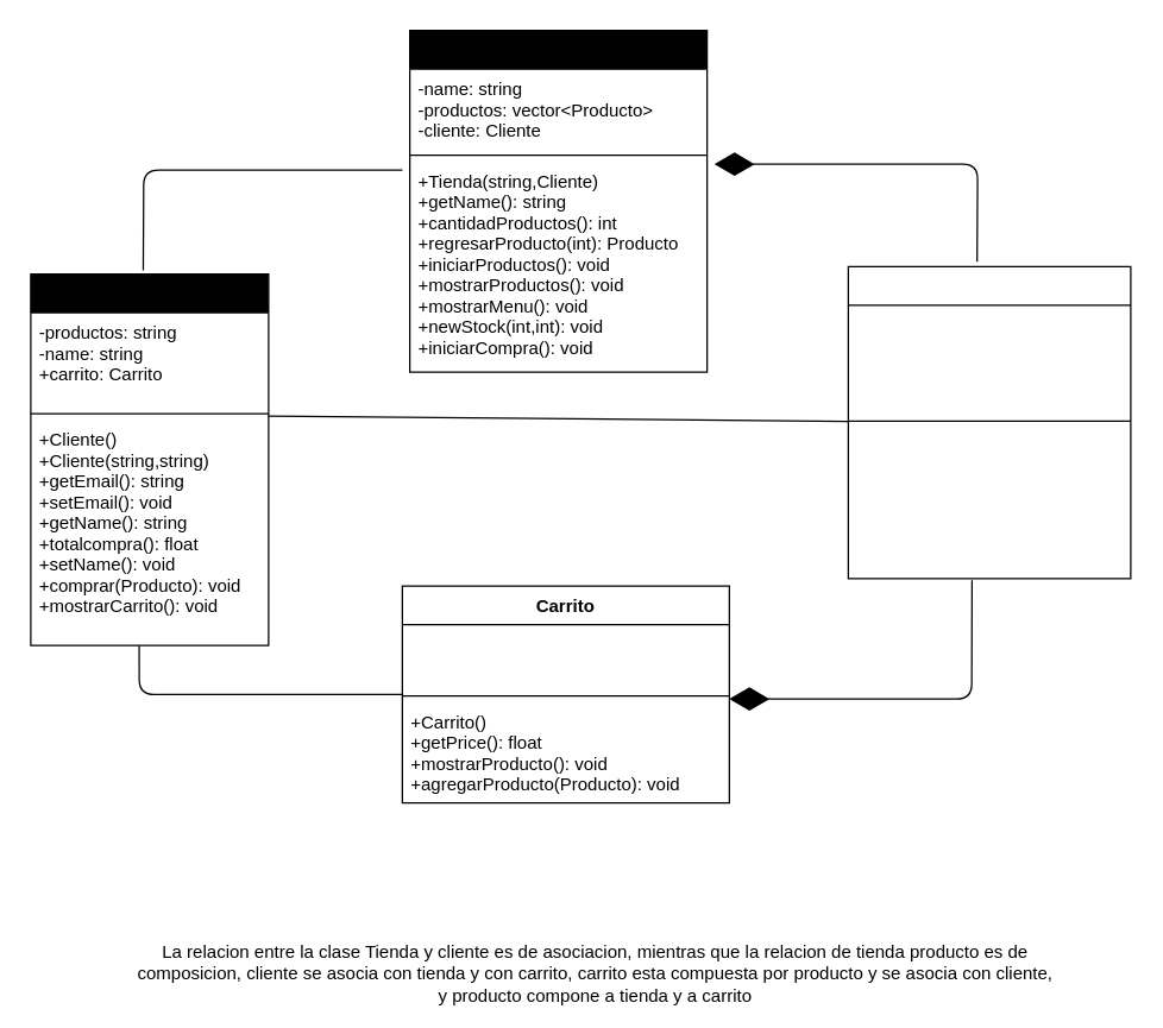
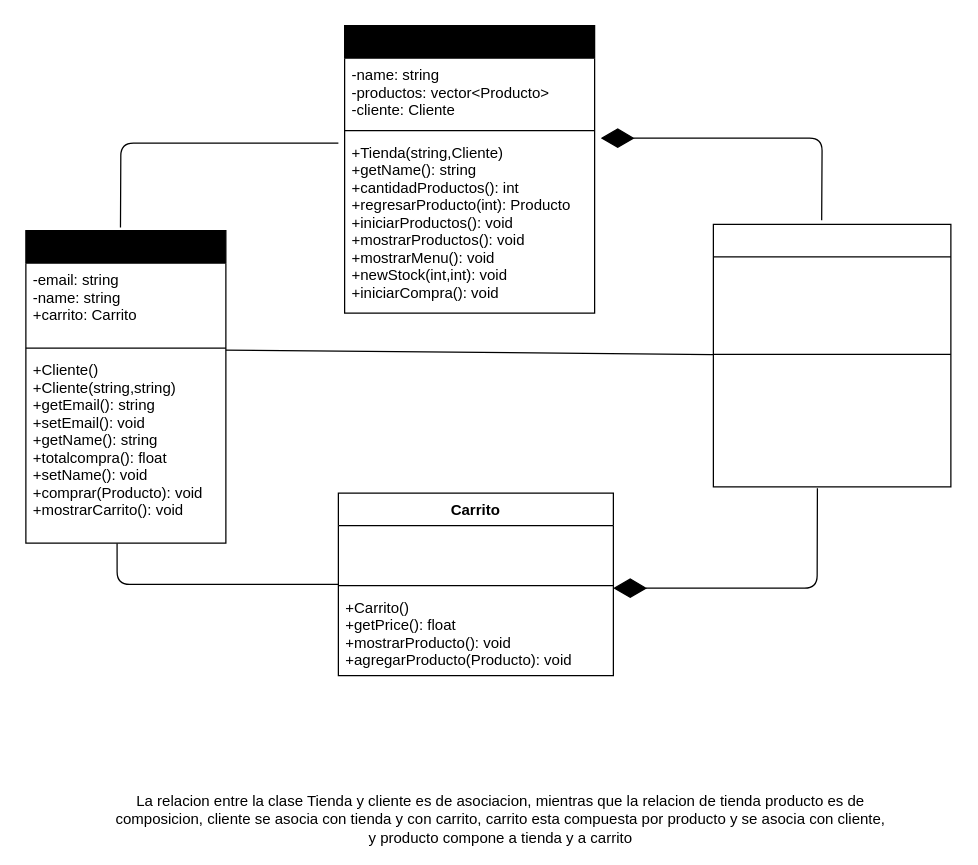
- <mxCell id="18" value="-productos: string&#10;-name: string&#10;+carrito: Carrito" style="text;strokeColor=none;fillColor=none;align=left;verticalAlign=top;spacingLeft=4;spacingRight=4;overflow=hidden;rotatable=0;points=[[0,0.5],[1,0.5]];portConstraint=eastwest;" parent="17" vertex="1"><mxGeometry y="26" width="160" height="64" as="geometry" /></mxCell>
+ <mxCell id="18" value="-email: string&#10;-name: string&#10;+carrito: Carrito" style="text;strokeColor=none;fillColor=none;align=left;verticalAlign=top;spacingLeft=4;spacingRight=4;overflow=hidden;rotatable=0;points=[[0,0.5],[1,0.5]];portConstraint=eastwest;" parent="17" vertex="1"><mxGeometry y="26" width="160" height="64" as="geometry" /></mxCell>
